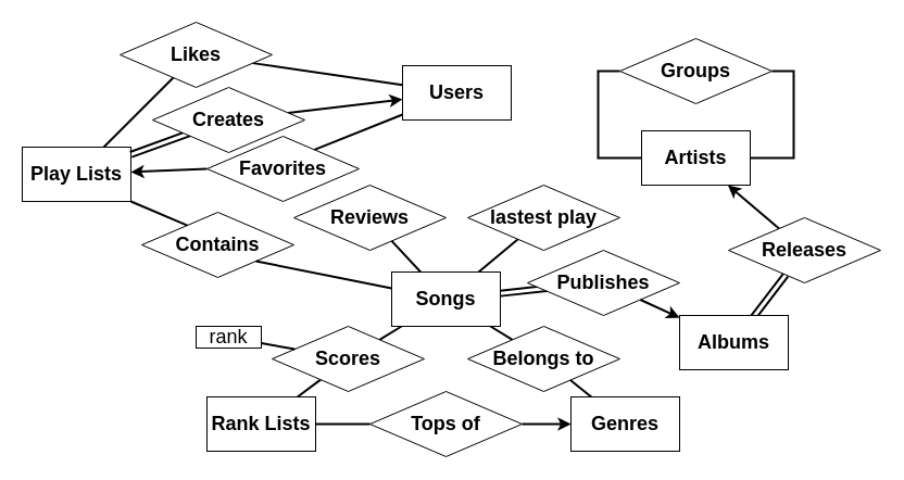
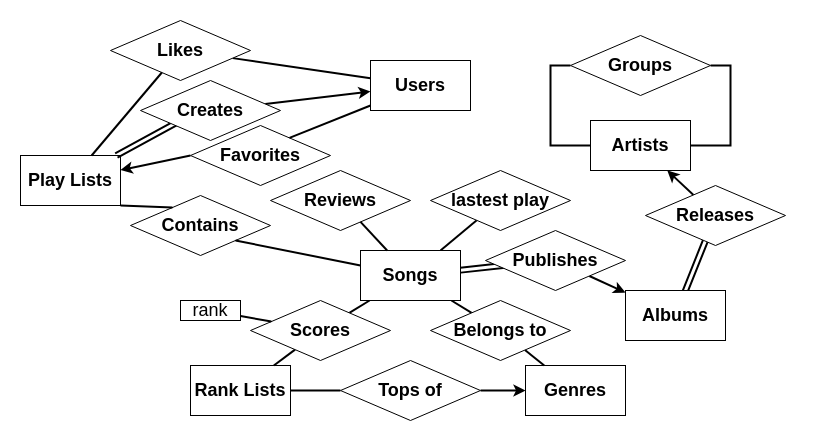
- <mxCell id="7" value="&lt;b&gt;&lt;font style=&quot;font-size: 18px&quot;&gt;Play Lists&lt;/font&gt;&lt;/b&gt;" style="rounded=0;whiteSpace=wrap;html=1;" vertex="1" parent="1"><mxGeometry x="20" y="135" width="100" height="50" as="geometry" /></mxCell>
+ <mxCell id="7" value="&lt;b&gt;&lt;font style=&quot;font-size: 18px&quot;&gt;Play Lists&lt;/font&gt;&lt;/b&gt;" style="rounded=0;whiteSpace=wrap;html=1;" vertex="1" parent="1"><mxGeometry x="20" y="155" width="100" height="50" as="geometry" /></mxCell>
- <mxCell id="35" value="&lt;b&gt;Releases&lt;/b&gt;" style="rhombus;whiteSpace=wrap;html=1;fontSize=18;" vertex="1" parent="1"><mxGeometry x="670" y="200" width="140" height="60" as="geometry" /></mxCell>
+ <mxCell id="35" value="&lt;b&gt;Releases&lt;/b&gt;" style="rhombus;whiteSpace=wrap;html=1;fontSize=18;" vertex="1" parent="1"><mxGeometry x="645" y="185" width="140" height="60" as="geometry" /></mxCell>
